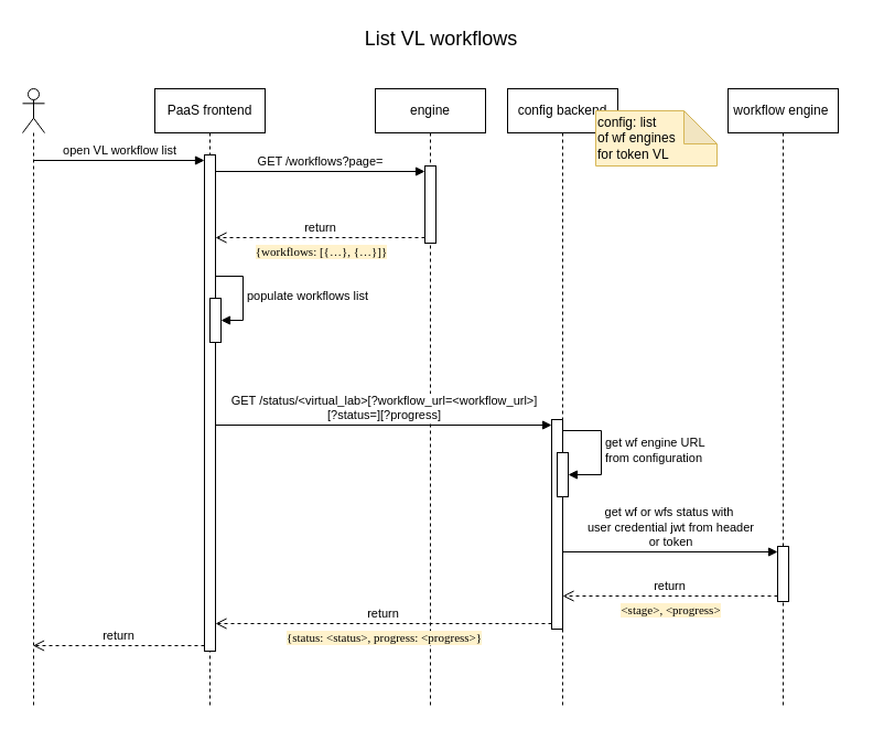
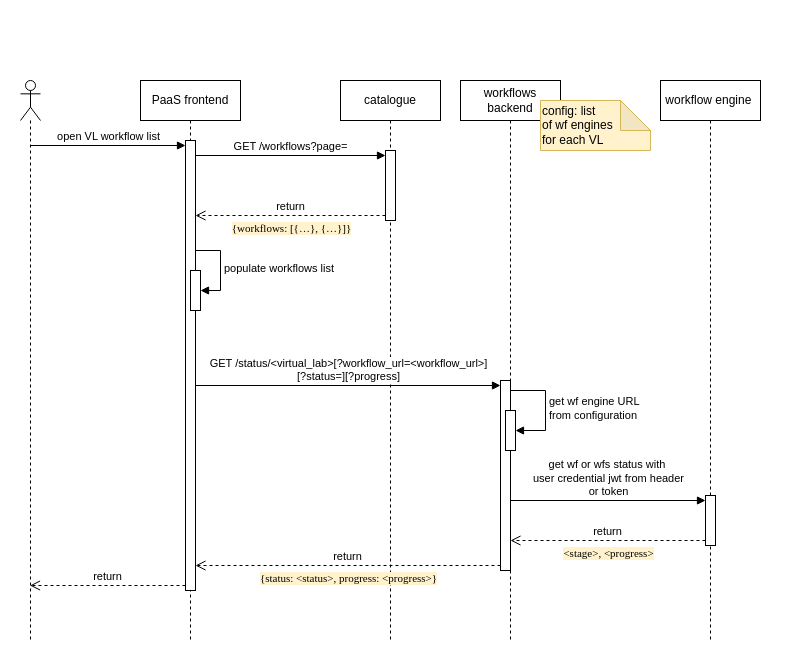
- <mxCell id="27" value="List VL workflows" style="text;strokeColor=none;align=center;fillColor=none;html=1;verticalAlign=middle;whiteSpace=wrap;rounded=0;fontSize=18;" parent="1" vertex="1"><mxGeometry x="30" y="20" width="740" height="30" as="geometry" /></mxCell>
- <mxCell id="7" value="engine" style="shape=umlLifeline;perimeter=lifelinePerimeter;whiteSpace=wrap;html=1;container=1;dropTarget=0;collapsible=0;recursiveResize=0;outlineConnect=0;portConstraint=eastwest;newEdgeStyle={&quot;curved&quot;:0,&quot;rounded&quot;:0};" parent="1" vertex="1"><mxGeometry x="340" y="80" width="100" height="560" as="geometry" /></mxCell>
+ <mxCell id="7" value="catalogue" style="shape=umlLifeline;perimeter=lifelinePerimeter;whiteSpace=wrap;html=1;container=1;dropTarget=0;collapsible=0;recursiveResize=0;outlineConnect=0;portConstraint=eastwest;newEdgeStyle={&quot;curved&quot;:0,&quot;rounded&quot;:0};" parent="1" vertex="1"><mxGeometry x="340" y="80" width="100" height="560" as="geometry" /></mxCell>
- <mxCell id="9" value="config backend" style="shape=umlLifeline;perimeter=lifelinePerimeter;whiteSpace=wrap;html=1;container=1;dropTarget=0;collapsible=0;recursiveResize=0;outlineConnect=0;portConstraint=eastwest;newEdgeStyle={&quot;curved&quot;:0,&quot;rounded&quot;:0};" parent="1" vertex="1"><mxGeometry x="460" y="80" width="100" height="560" as="geometry" /></mxCell>
+ <mxCell id="9" value="workflows backend" style="shape=umlLifeline;perimeter=lifelinePerimeter;whiteSpace=wrap;html=1;container=1;dropTarget=0;collapsible=0;recursiveResize=0;outlineConnect=0;portConstraint=eastwest;newEdgeStyle={&quot;curved&quot;:0,&quot;rounded&quot;:0};" parent="1" vertex="1"><mxGeometry x="460" y="80" width="100" height="560" as="geometry" /></mxCell>
- <mxCell id="20" value="config:&amp;nbsp;&lt;span style=&quot;background-color: initial;&quot;&gt;list&lt;/span&gt;&lt;div&gt;&lt;span style=&quot;background-color: initial;&quot;&gt;of wf engines&lt;/span&gt;&lt;/div&gt;&lt;div&gt;&lt;span style=&quot;background-color: initial;&quot;&gt;for token VL&lt;/span&gt;&lt;/div&gt;" style="shape=note;whiteSpace=wrap;html=1;backgroundOutline=1;darkOpacity=0.05;align=left;fillColor=#fff2cc;strokeColor=#d6b656;" parent="1" vertex="1"><mxGeometry x="540" y="100" width="110" height="50" as="geometry" /></mxCell>
+ <mxCell id="20" value="config:&amp;nbsp;&lt;span style=&quot;background-color: initial;&quot;&gt;list&lt;/span&gt;&lt;div&gt;&lt;span style=&quot;background-color: initial;&quot;&gt;of wf engines&lt;/span&gt;&lt;/div&gt;&lt;div&gt;&lt;span style=&quot;background-color: initial;&quot;&gt;for each VL&lt;/span&gt;&lt;/div&gt;" style="shape=note;whiteSpace=wrap;html=1;backgroundOutline=1;darkOpacity=0.05;align=left;fillColor=#fff2cc;strokeColor=#d6b656;" parent="1" vertex="1"><mxGeometry x="540" y="100" width="110" height="50" as="geometry" /></mxCell>
